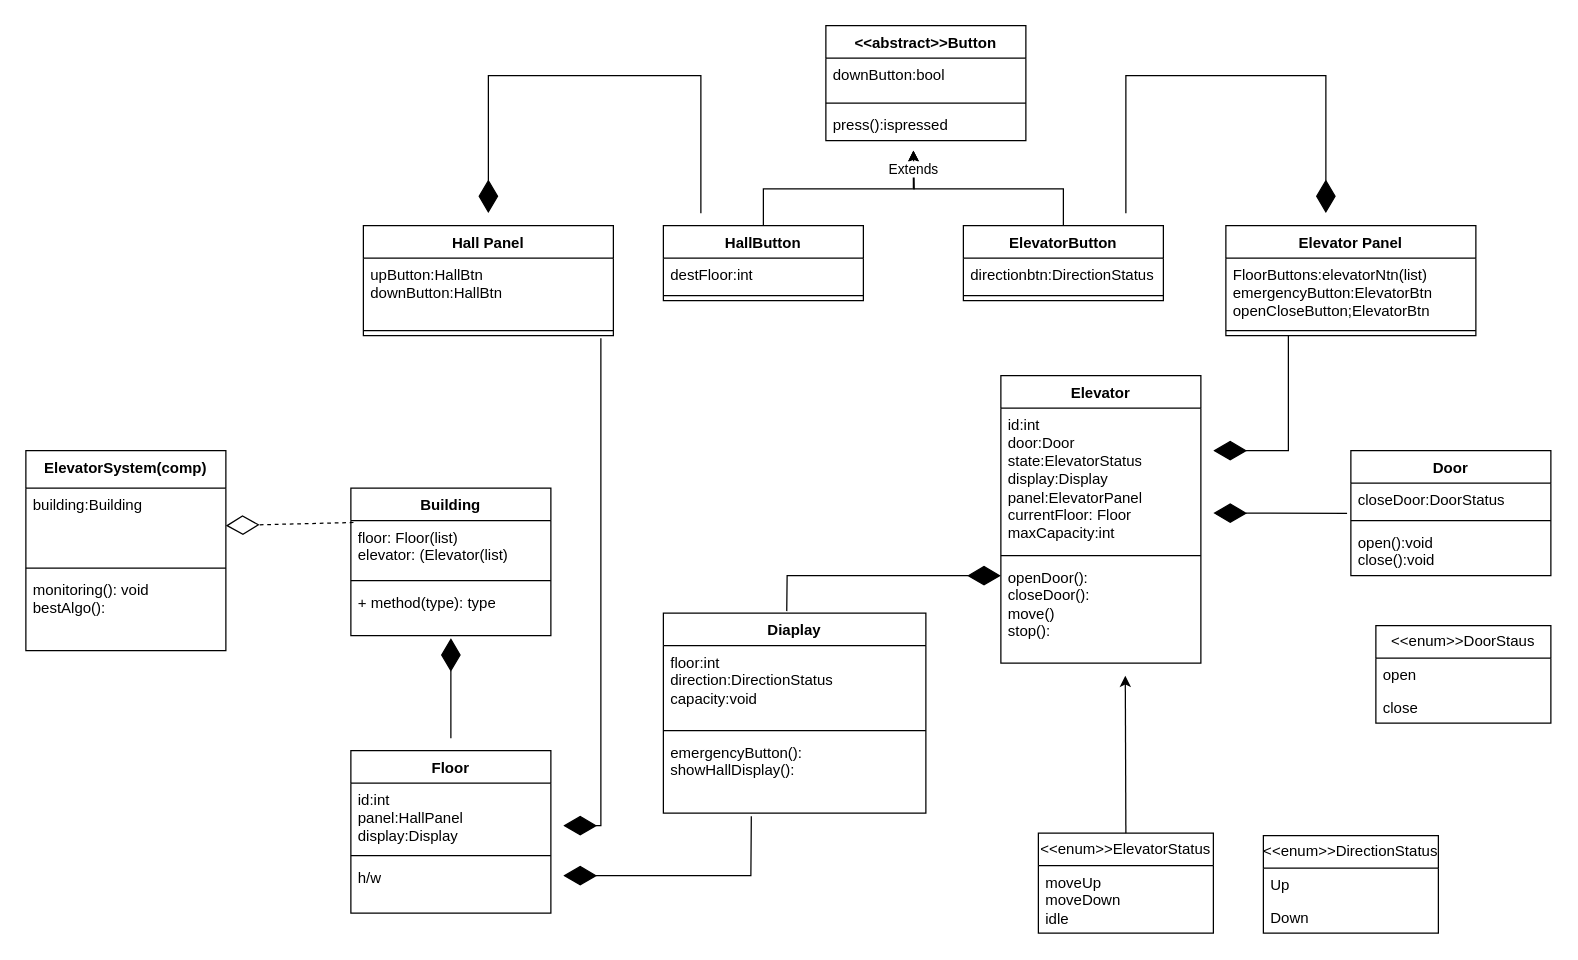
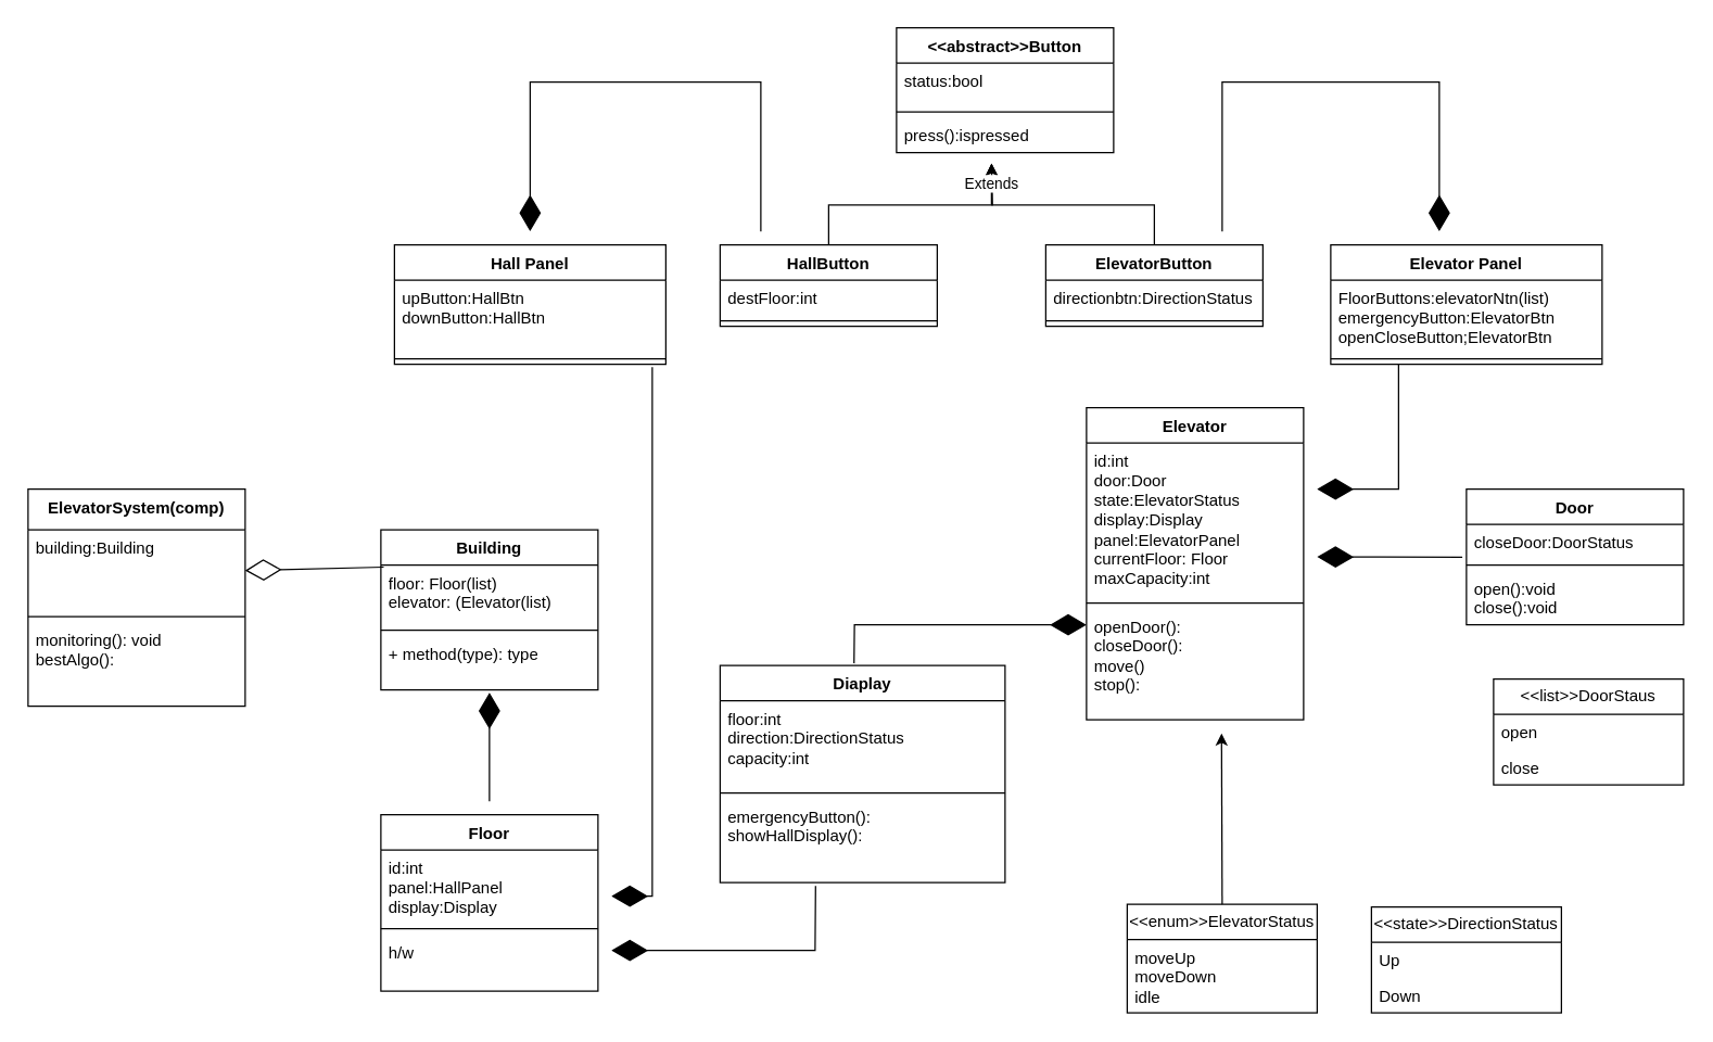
- <mxCell id="3" value="downButton:bool" style="text;strokeColor=none;fillColor=none;align=left;verticalAlign=top;spacingLeft=4;spacingRight=4;overflow=hidden;rotatable=0;points=[[0,0.5],[1,0.5]];portConstraint=eastwest;whiteSpace=wrap;html=1;" vertex="1" parent="2"><mxGeometry y="26" width="160" height="32" as="geometry" /></mxCell>
+ <mxCell id="3" value="status:bool" style="text;strokeColor=none;fillColor=none;align=left;verticalAlign=top;spacingLeft=4;spacingRight=4;overflow=hidden;rotatable=0;points=[[0,0.5],[1,0.5]];portConstraint=eastwest;whiteSpace=wrap;html=1;" vertex="1" parent="2"><mxGeometry y="26" width="160" height="32" as="geometry" /></mxCell>
- <mxCell id="56" value="" style="endArrow=diamondThin;endFill=0;endSize=24;html=1;rounded=0;entryX=1;entryY=0.5;entryDx=0;entryDy=0;exitX=0.013;exitY=0.034;exitDx=0;exitDy=0;exitPerimeter=0;dashed=1;" edge="1" parent="1" source="39" target="52"><mxGeometry width="160" relative="1" as="geometry"><mxPoint x="320" y="390" as="sourcePoint" /><mxPoint x="480" y="390" as="targetPoint" /></mxGeometry></mxCell>
+ <mxCell id="56" value="" style="endArrow=diamondThin;endFill=0;endSize=24;html=1;rounded=0;entryX=1;entryY=0.5;entryDx=0;entryDy=0;exitX=0.013;exitY=0.034;exitDx=0;exitDy=0;exitPerimeter=0;" edge="1" parent="1" source="39" target="52"><mxGeometry width="160" relative="1" as="geometry"><mxPoint x="320" y="390" as="sourcePoint" /><mxPoint x="480" y="390" as="targetPoint" /></mxGeometry></mxCell>
- <mxCell id="45" value="&amp;lt;&amp;lt;enum&amp;gt;&amp;gt;DoorStaus" style="swimlane;fontStyle=0;childLayout=stackLayout;horizontal=1;startSize=26;fillColor=none;horizontalStack=0;resizeParent=1;resizeParentMax=0;resizeLast=0;collapsible=1;marginBottom=0;whiteSpace=wrap;html=1;" vertex="1" parent="1"><mxGeometry x="1100" y="500" width="140" height="78" as="geometry" /></mxCell>
+ <mxCell id="45" value="&amp;lt;&amp;lt;list&amp;gt;&amp;gt;DoorStaus" style="swimlane;fontStyle=0;childLayout=stackLayout;horizontal=1;startSize=26;fillColor=none;horizontalStack=0;resizeParent=1;resizeParentMax=0;resizeLast=0;collapsible=1;marginBottom=0;whiteSpace=wrap;html=1;" vertex="1" parent="1"><mxGeometry x="1100" y="500" width="140" height="78" as="geometry" /></mxCell>
- <mxCell id="21" value="floor:int&lt;div&gt;direction:DirectionStatus&lt;/div&gt;&lt;div&gt;capacity:void&lt;/div&gt;" style="text;strokeColor=none;fillColor=none;align=left;verticalAlign=top;spacingLeft=4;spacingRight=4;overflow=hidden;rotatable=0;points=[[0,0.5],[1,0.5]];portConstraint=eastwest;whiteSpace=wrap;html=1;" vertex="1" parent="20"><mxGeometry y="26" width="210" height="64" as="geometry" /></mxCell>
+ <mxCell id="21" value="floor:int&lt;div&gt;direction:DirectionStatus&lt;/div&gt;&lt;div&gt;capacity:int&lt;/div&gt;" style="text;strokeColor=none;fillColor=none;align=left;verticalAlign=top;spacingLeft=4;spacingRight=4;overflow=hidden;rotatable=0;points=[[0,0.5],[1,0.5]];portConstraint=eastwest;whiteSpace=wrap;html=1;" vertex="1" parent="20"><mxGeometry y="26" width="210" height="64" as="geometry" /></mxCell>
- <mxCell id="48" value="&amp;lt;&amp;lt;enum&amp;gt;&amp;gt;DirectionStatus" style="swimlane;fontStyle=0;childLayout=stackLayout;horizontal=1;startSize=26;fillColor=none;horizontalStack=0;resizeParent=1;resizeParentMax=0;resizeLast=0;collapsible=1;marginBottom=0;whiteSpace=wrap;html=1;" vertex="1" parent="1"><mxGeometry x="1010" y="668" width="140" height="78" as="geometry" /></mxCell>
+ <mxCell id="48" value="&amp;lt;&amp;lt;state&amp;gt;&amp;gt;DirectionStatus" style="swimlane;fontStyle=0;childLayout=stackLayout;horizontal=1;startSize=26;fillColor=none;horizontalStack=0;resizeParent=1;resizeParentMax=0;resizeLast=0;collapsible=1;marginBottom=0;whiteSpace=wrap;html=1;" vertex="1" parent="1"><mxGeometry x="1010" y="668" width="140" height="78" as="geometry" /></mxCell>
